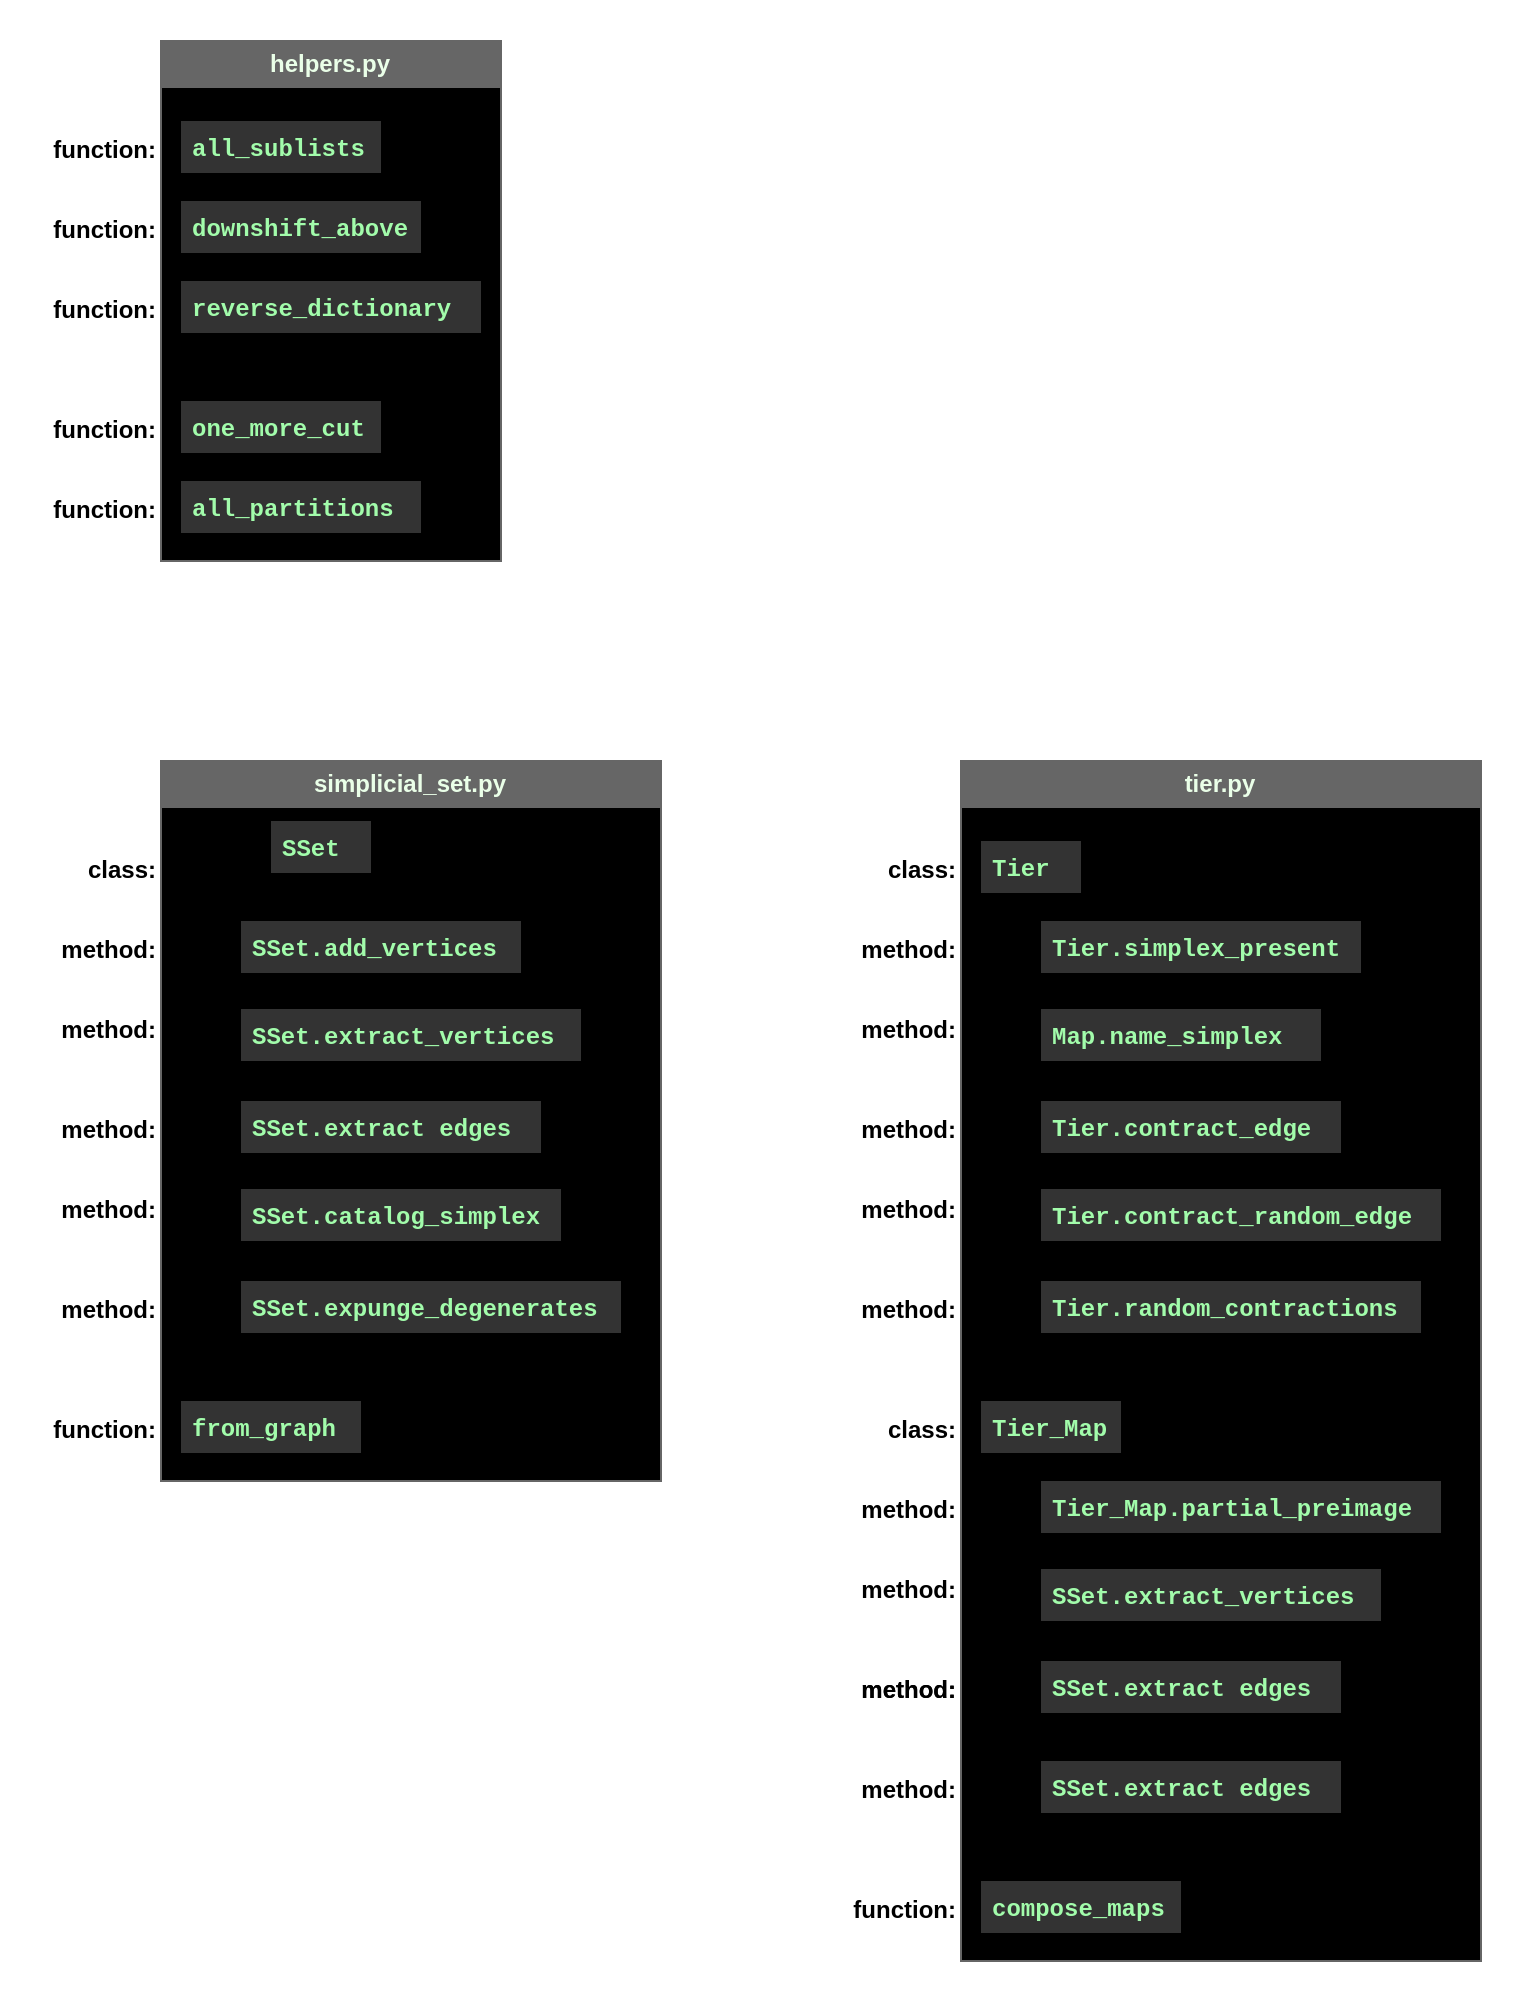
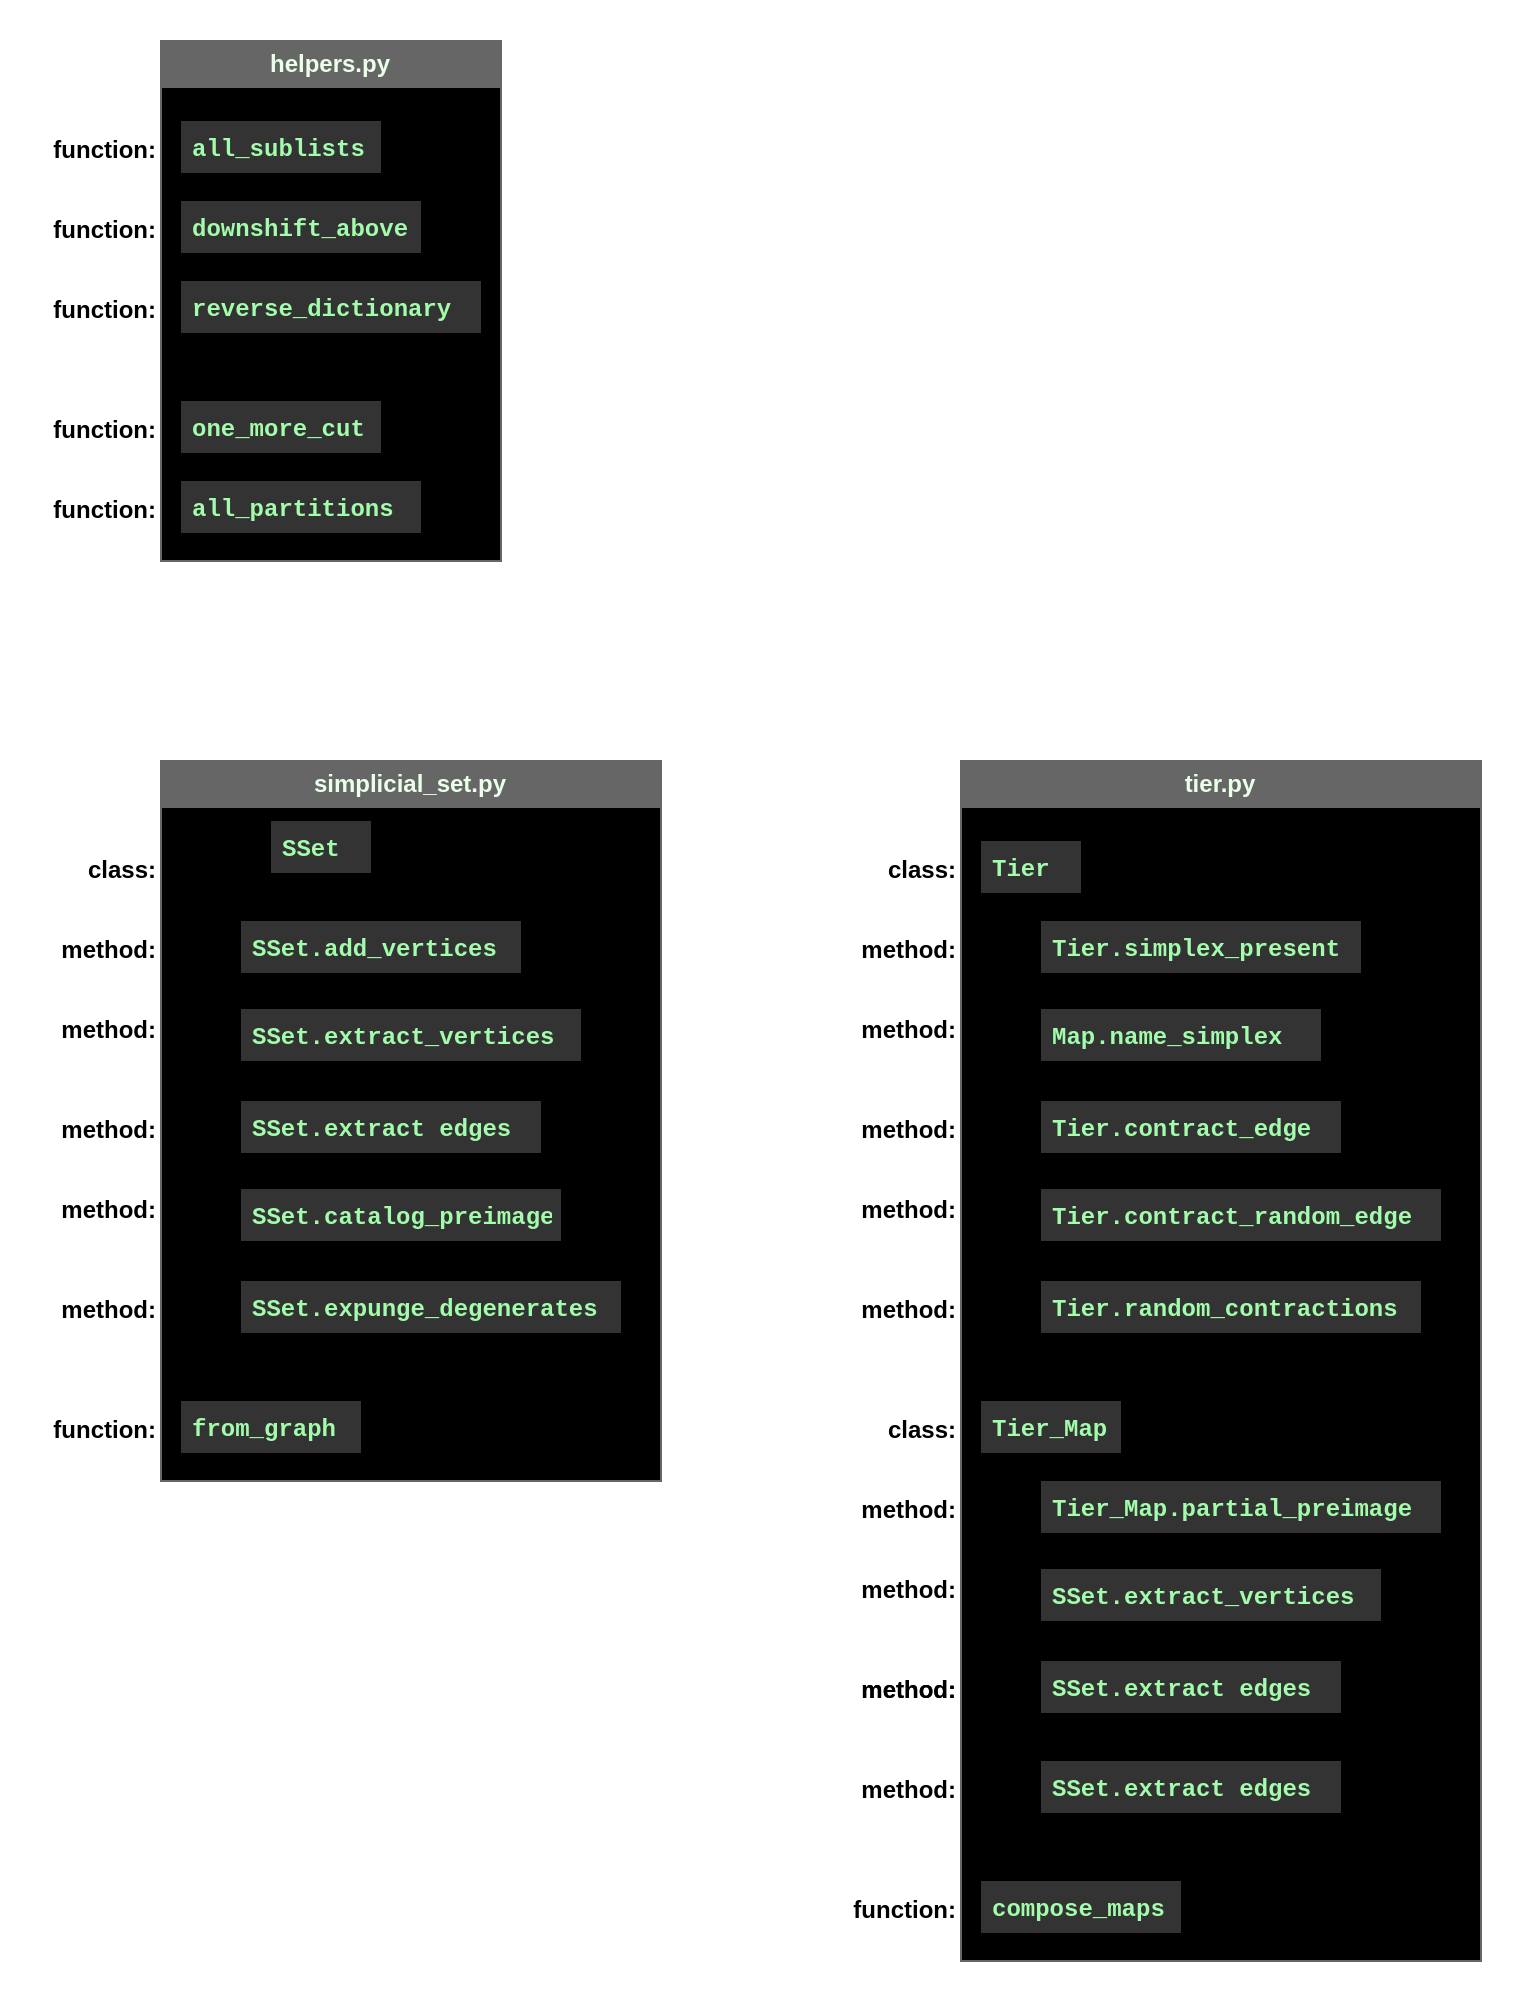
- <mxCell id="13" value="&lt;b style=&quot;border-color: var(--border-color); color: rgb(162, 252, 171); font-family: &amp;quot;Courier New&amp;quot;;&quot;&gt;SSet.&lt;/b&gt;&lt;font face=&quot;Courier New&quot; color=&quot;#a2fcab&quot;&gt;&lt;b&gt;catalog_simplex&lt;/b&gt;&lt;/font&gt;" style="text;strokeColor=none;fillColor=#333333;align=left;verticalAlign=top;spacingLeft=4;spacingRight=4;overflow=hidden;rotatable=0;points=[[0,0.5],[1,0.5]];portConstraint=eastwest;whiteSpace=wrap;html=1;fontColor=#EAFFE8;" vertex="1" parent="8"><mxGeometry x="40" y="214" width="160" height="26" as="geometry" /></mxCell>
+ <mxCell id="13" value="&lt;b style=&quot;border-color: var(--border-color); color: rgb(162, 252, 171); font-family: &amp;quot;Courier New&amp;quot;;&quot;&gt;SSet.&lt;/b&gt;&lt;font face=&quot;Courier New&quot; color=&quot;#a2fcab&quot;&gt;&lt;b&gt;catalog_preimage&lt;/b&gt;&lt;/font&gt;" style="text;strokeColor=none;fillColor=#333333;align=left;verticalAlign=top;spacingLeft=4;spacingRight=4;overflow=hidden;rotatable=0;points=[[0,0.5],[1,0.5]];portConstraint=eastwest;whiteSpace=wrap;html=1;fontColor=#EAFFE8;" vertex="1" parent="8"><mxGeometry x="40" y="214" width="160" height="26" as="geometry" /></mxCell>
